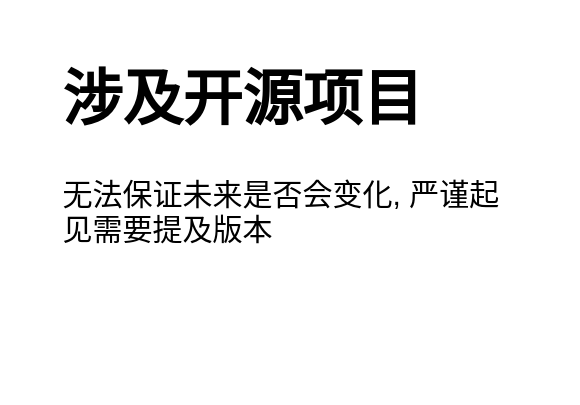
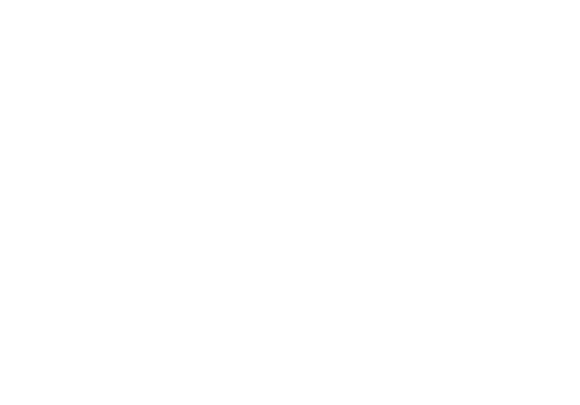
- <mxCell id="2" value="&lt;h1&gt;涉及开源项目&lt;/h1&gt;&lt;p&gt;无法保证未来是否会变化, 严谨起见需要提及版本&lt;/p&gt;" style="text;html=1;strokeColor=none;fillColor=none;spacing=5;spacingTop=-20;whiteSpace=wrap;overflow=hidden;rounded=0;" vertex="1" parent="1"><mxGeometry x="20" y="20" width="190" height="120" as="geometry" /></mxCell>
